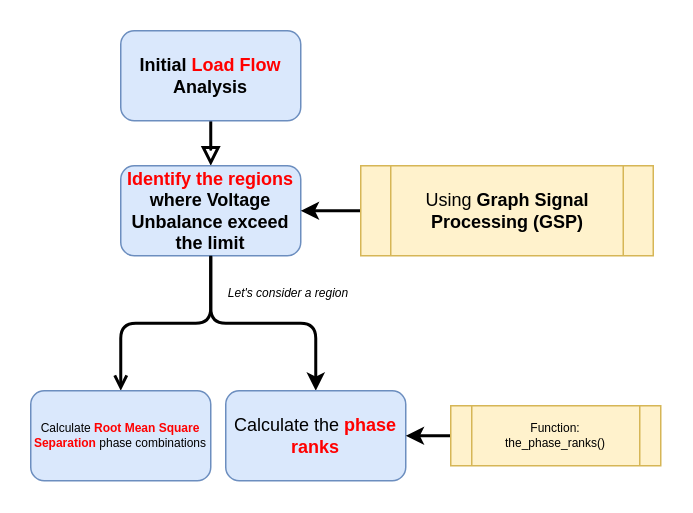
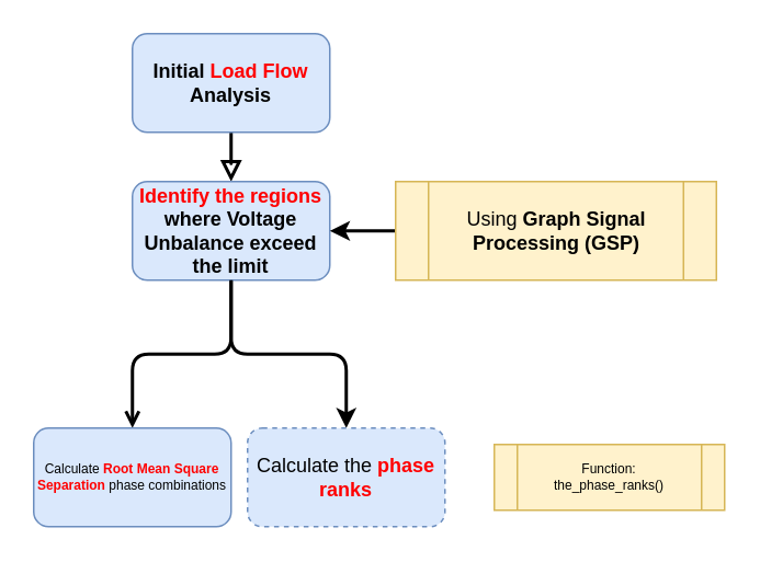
- <mxCell id="9" value="&lt;font style=&quot;font-size: 8px&quot;&gt;&lt;i&gt;Let's consider a region&lt;/i&gt;&lt;/font&gt;" style="text;html=1;strokeColor=none;fillColor=none;align=center;verticalAlign=middle;whiteSpace=wrap;rounded=0;fontSize=8;" vertex="1" parent="1"><mxGeometry x="142" y="185" width="100" height="20" as="geometry" /></mxCell>
- <mxCell id="6" value="Calculate the &lt;b&gt;&lt;font color=&quot;#ff0000&quot;&gt;phase ranks&lt;/font&gt;&lt;/b&gt;" style="rounded=1;whiteSpace=wrap;html=1;fillColor=#dae8fc;strokeColor=#6c8ebf;" vertex="1" parent="1"><mxGeometry x="150" y="260" width="120" height="60" as="geometry" /></mxCell>
+ <mxCell id="6" value="Calculate the &lt;b&gt;&lt;font color=&quot;#ff0000&quot;&gt;phase ranks&lt;/font&gt;&lt;/b&gt;" style="rounded=1;whiteSpace=wrap;html=1;fillColor=#dae8fc;strokeColor=#6c8ebf;dashed=1;" vertex="1" parent="1"><mxGeometry x="150" y="260" width="120" height="60" as="geometry" /></mxCell>
- <mxCell id="10" value="" style="edgeStyle=orthogonalEdgeStyle;rounded=1;orthogonalLoop=1;jettySize=auto;html=1;strokeWidth=2;fontSize=8;" edge="1" parent="1" source="11" target="6"><mxGeometry relative="1" as="geometry" /></mxCell>
